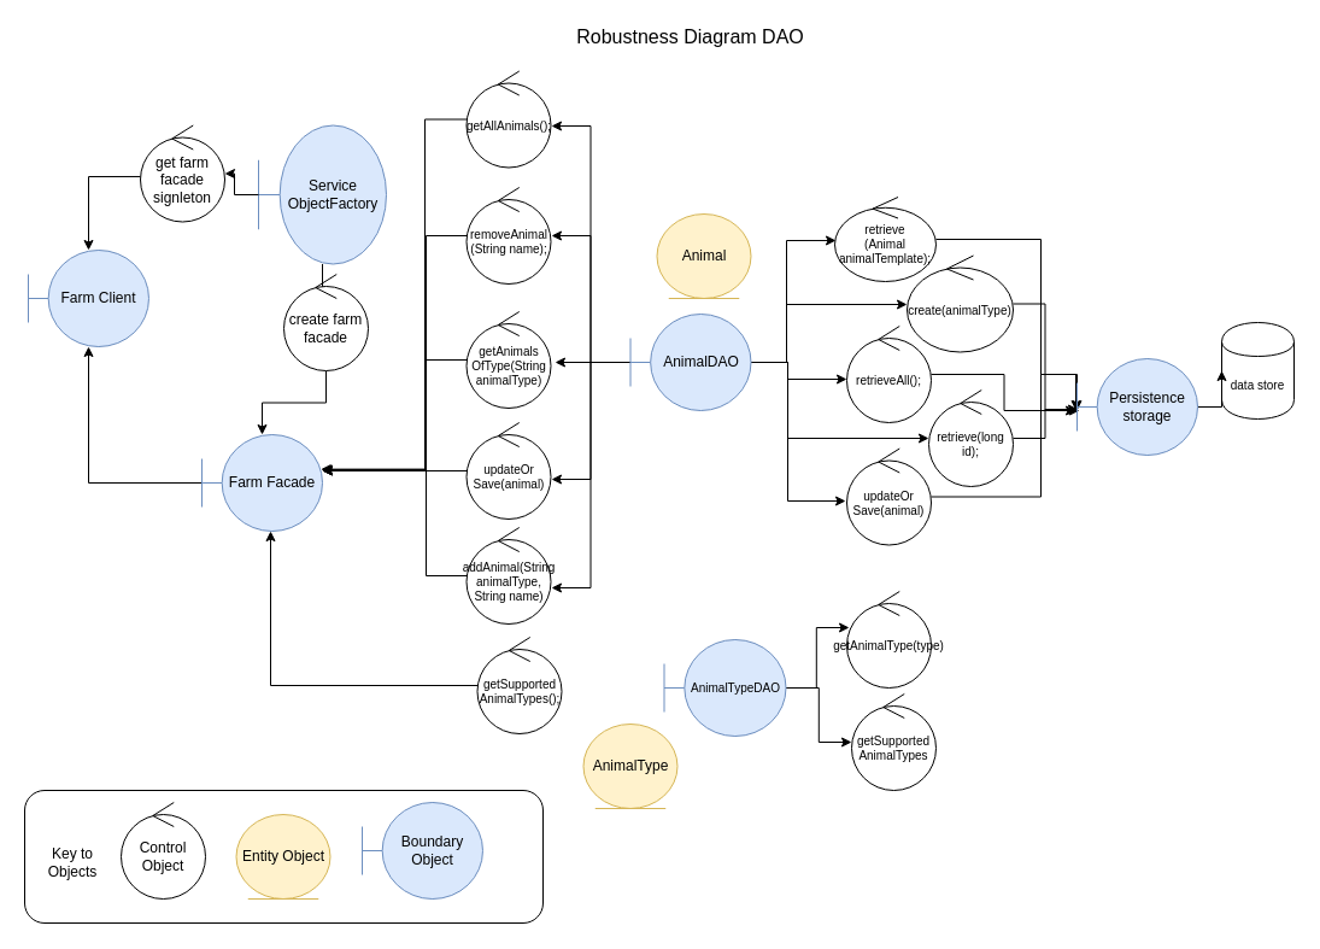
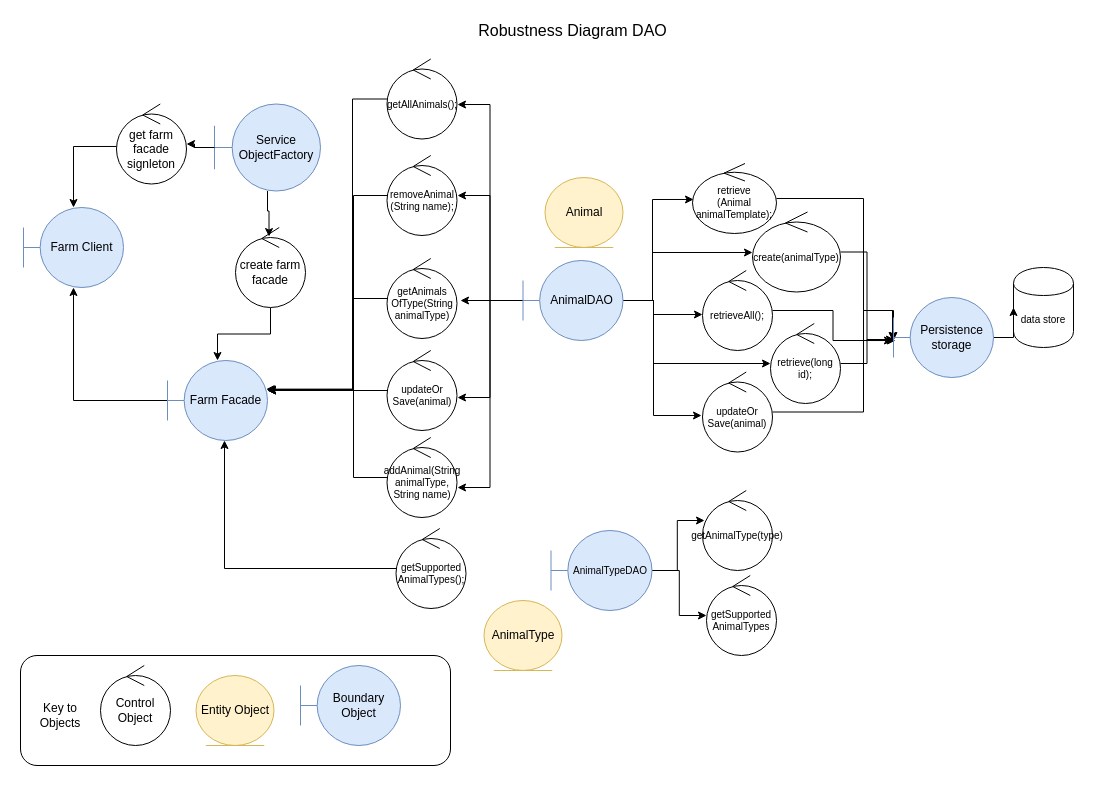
- <mxCell id="4" value="&lt;div&gt;Service&lt;/div&gt;&lt;div&gt;ObjectFactory&lt;/div&gt;" style="shape=umlBoundary;whiteSpace=wrap;html=1;fillColor=#dae8fc;strokeColor=#6c8ebf;" parent="1" vertex="1"><mxGeometry x="214" y="103.5" width="106" height="115" as="geometry" /></mxCell>
+ <mxCell id="4" value="&lt;div&gt;Service&lt;/div&gt;&lt;div&gt;ObjectFactory&lt;/div&gt;" style="shape=umlBoundary;whiteSpace=wrap;html=1;fillColor=#dae8fc;strokeColor=#6c8ebf;" parent="1" vertex="1"><mxGeometry x="214" y="103.5" width="106" height="87" as="geometry" /></mxCell>
